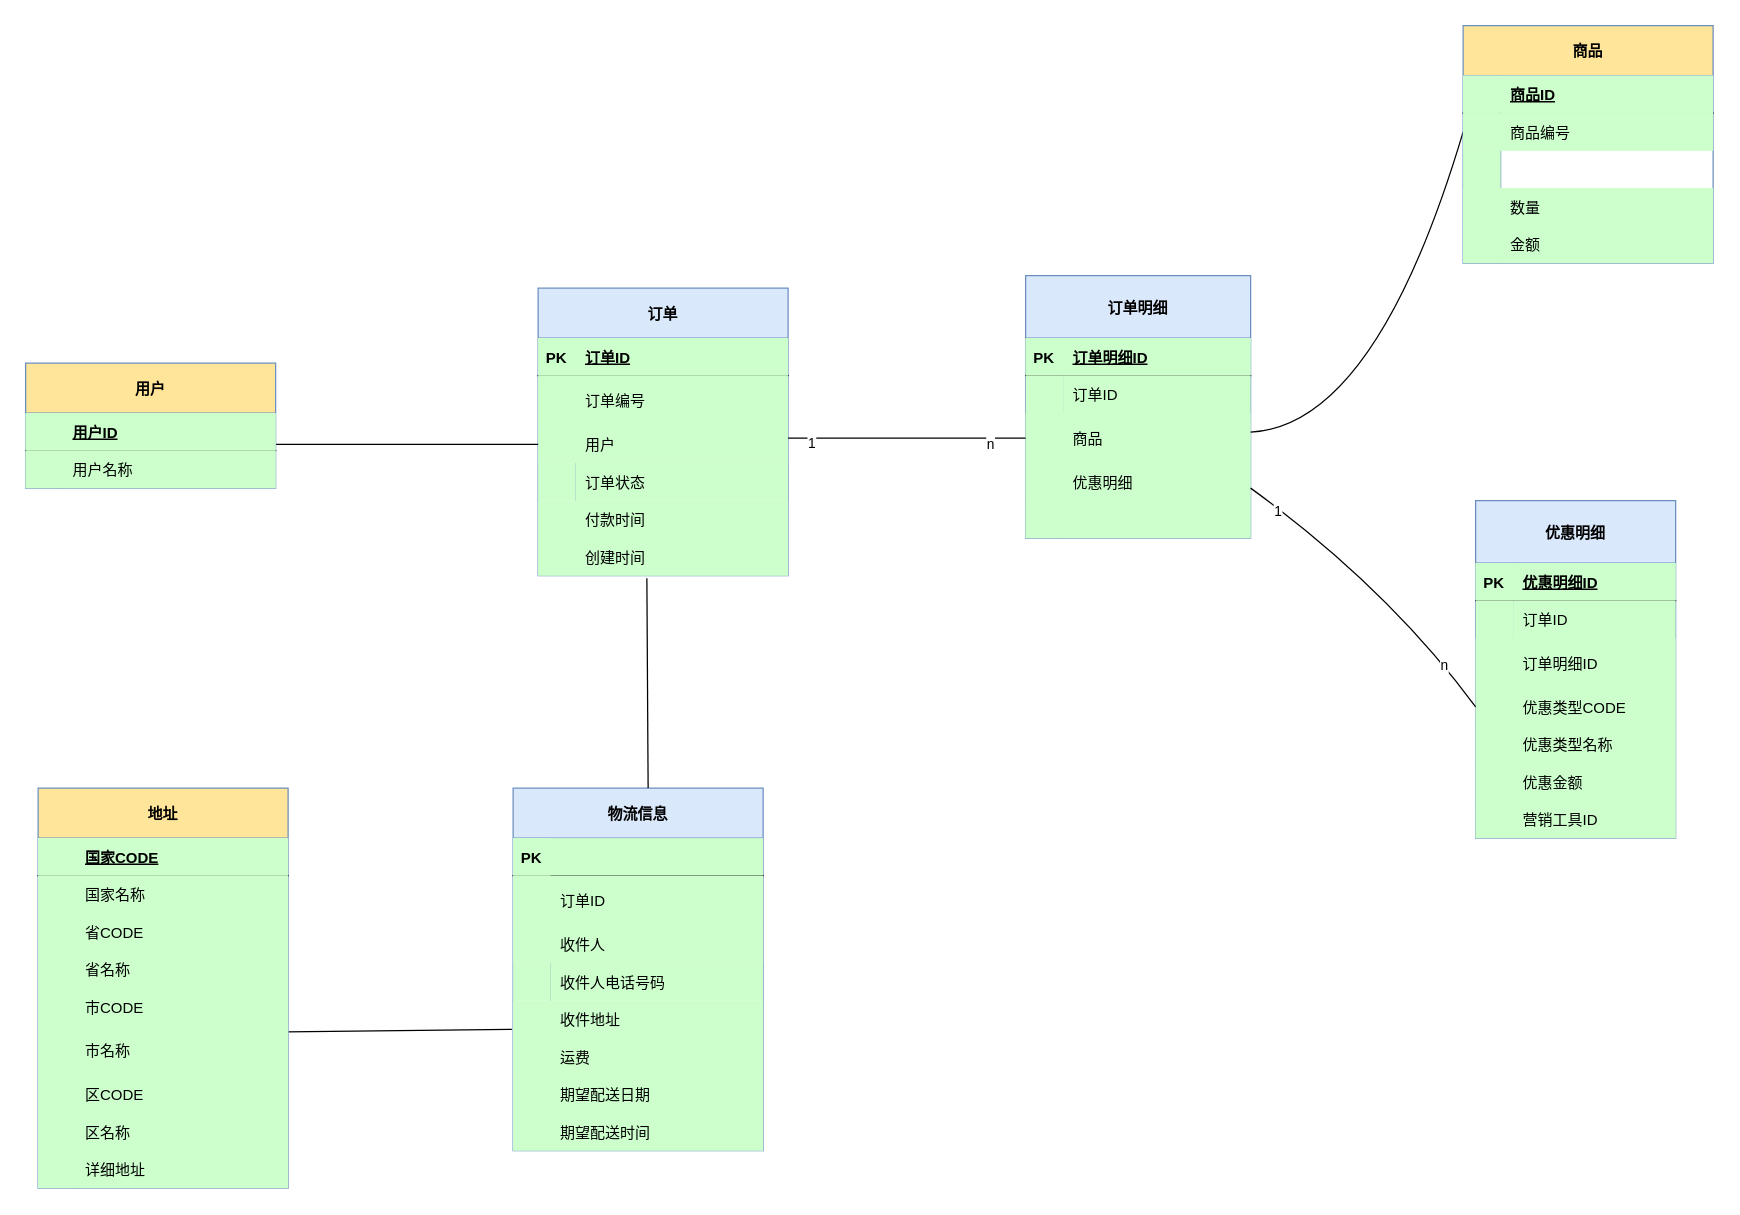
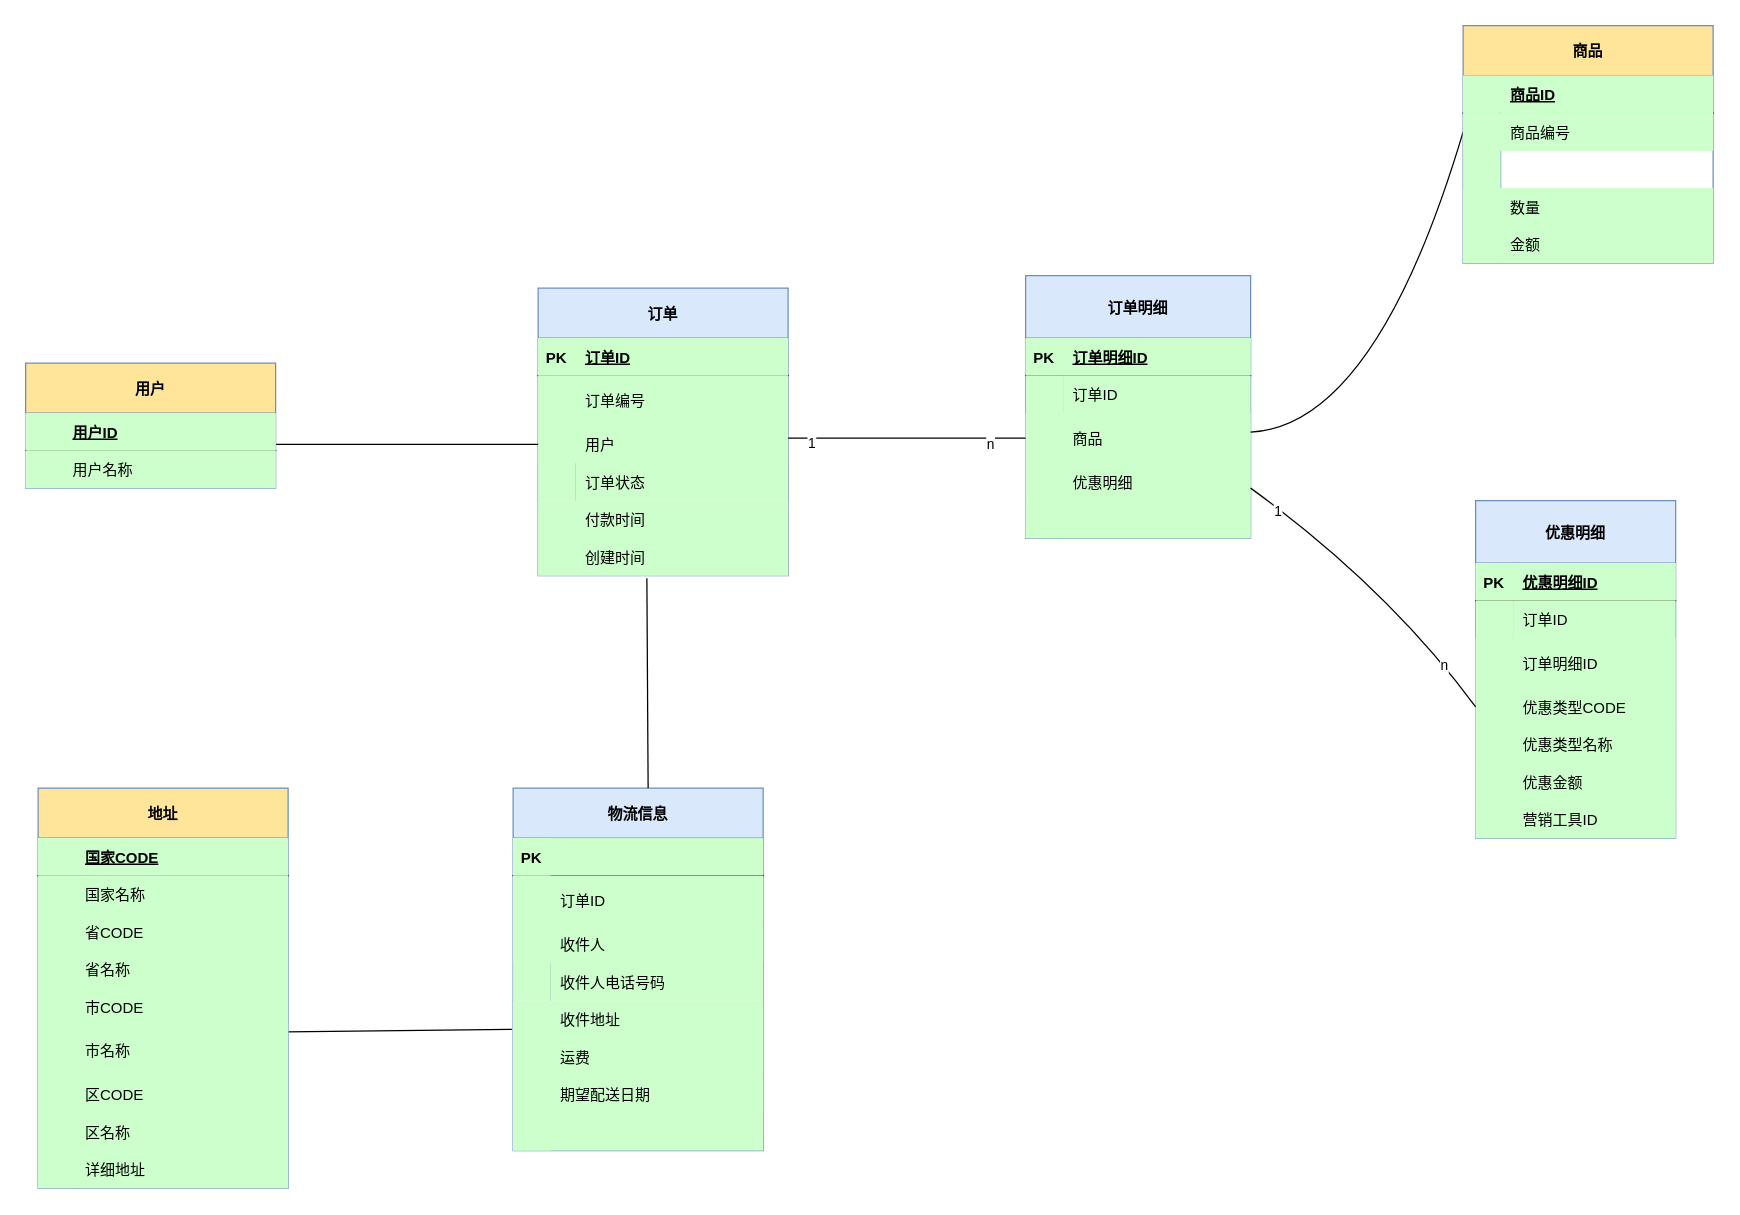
- <mxCell id="112" value="期望配送时间" style="shape=partialRectangle;connectable=0;top=0;left=0;bottom=0;right=0;align=left;spacingLeft=6;overflow=hidden;fillColor=#CCFFCC;" vertex="1" parent="110"><mxGeometry x="30" width="170" height="30" as="geometry" /></mxCell>
